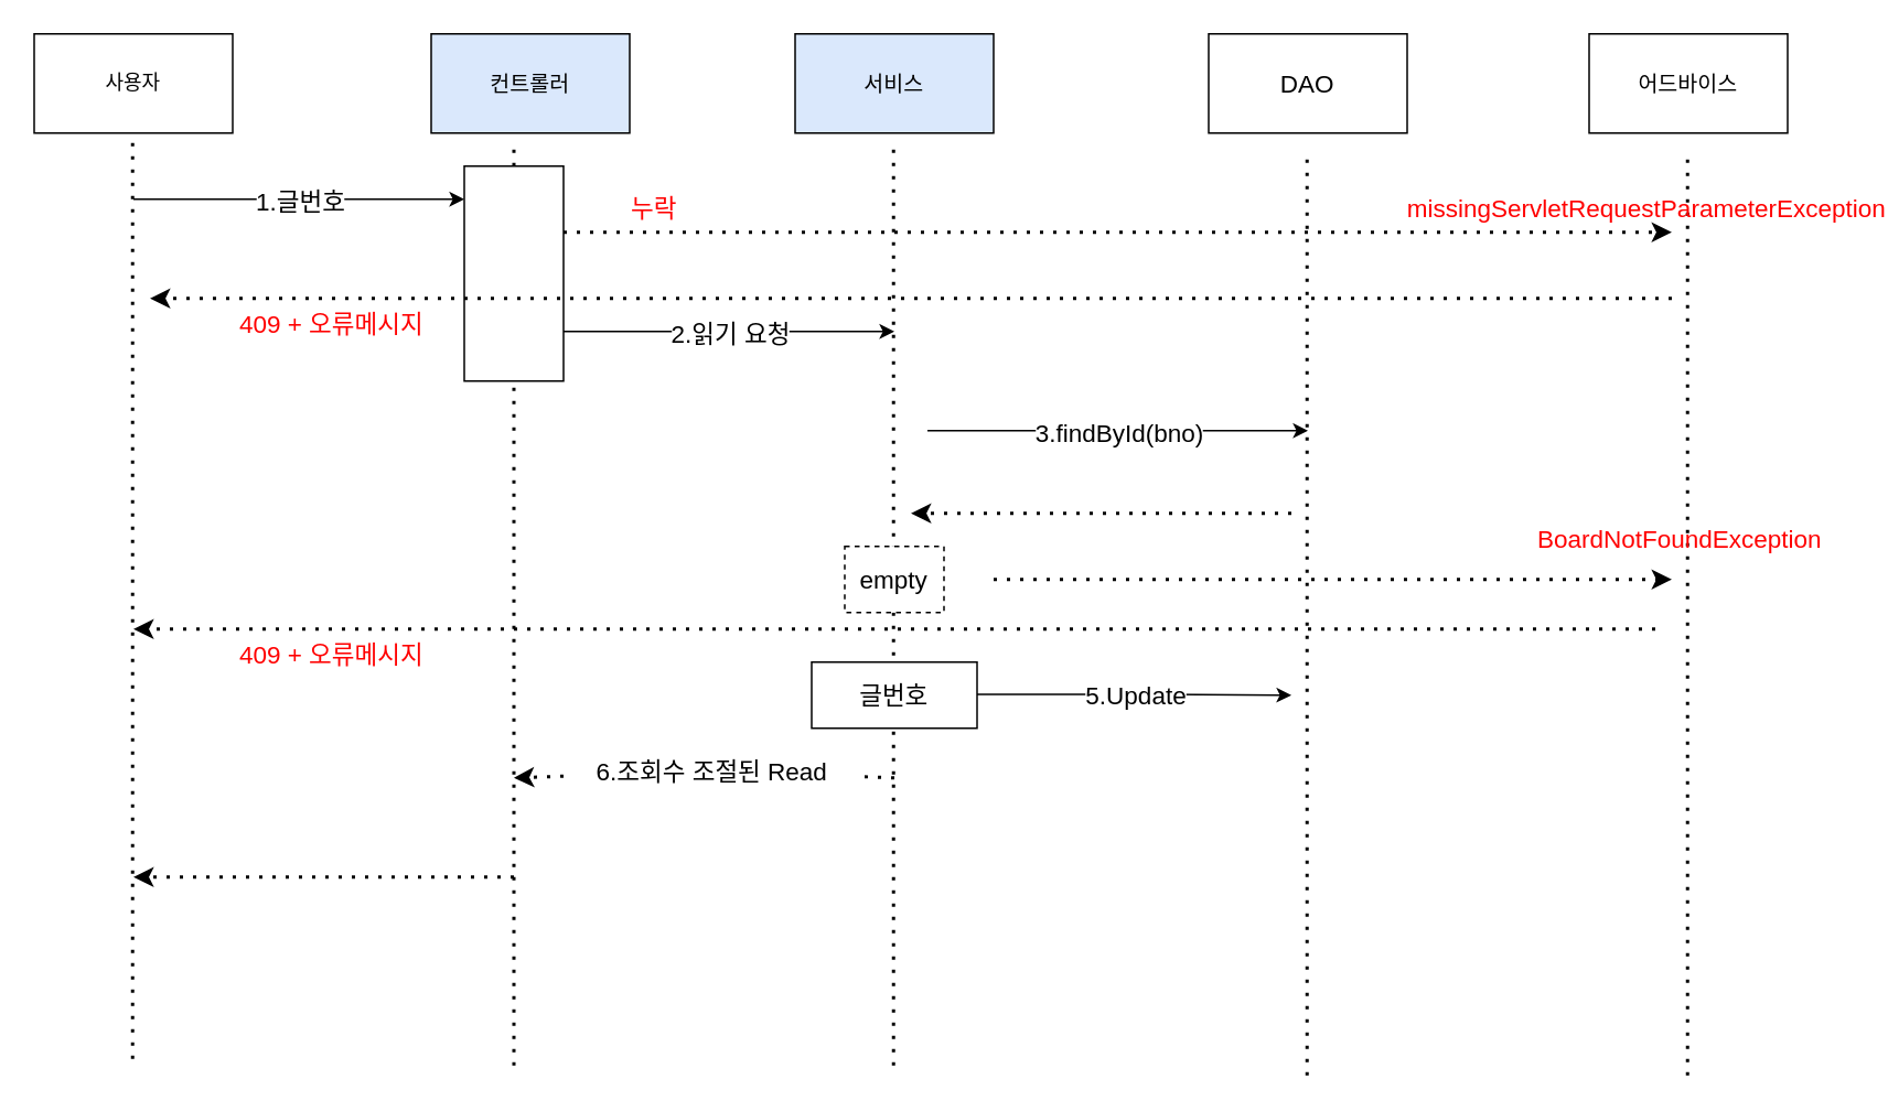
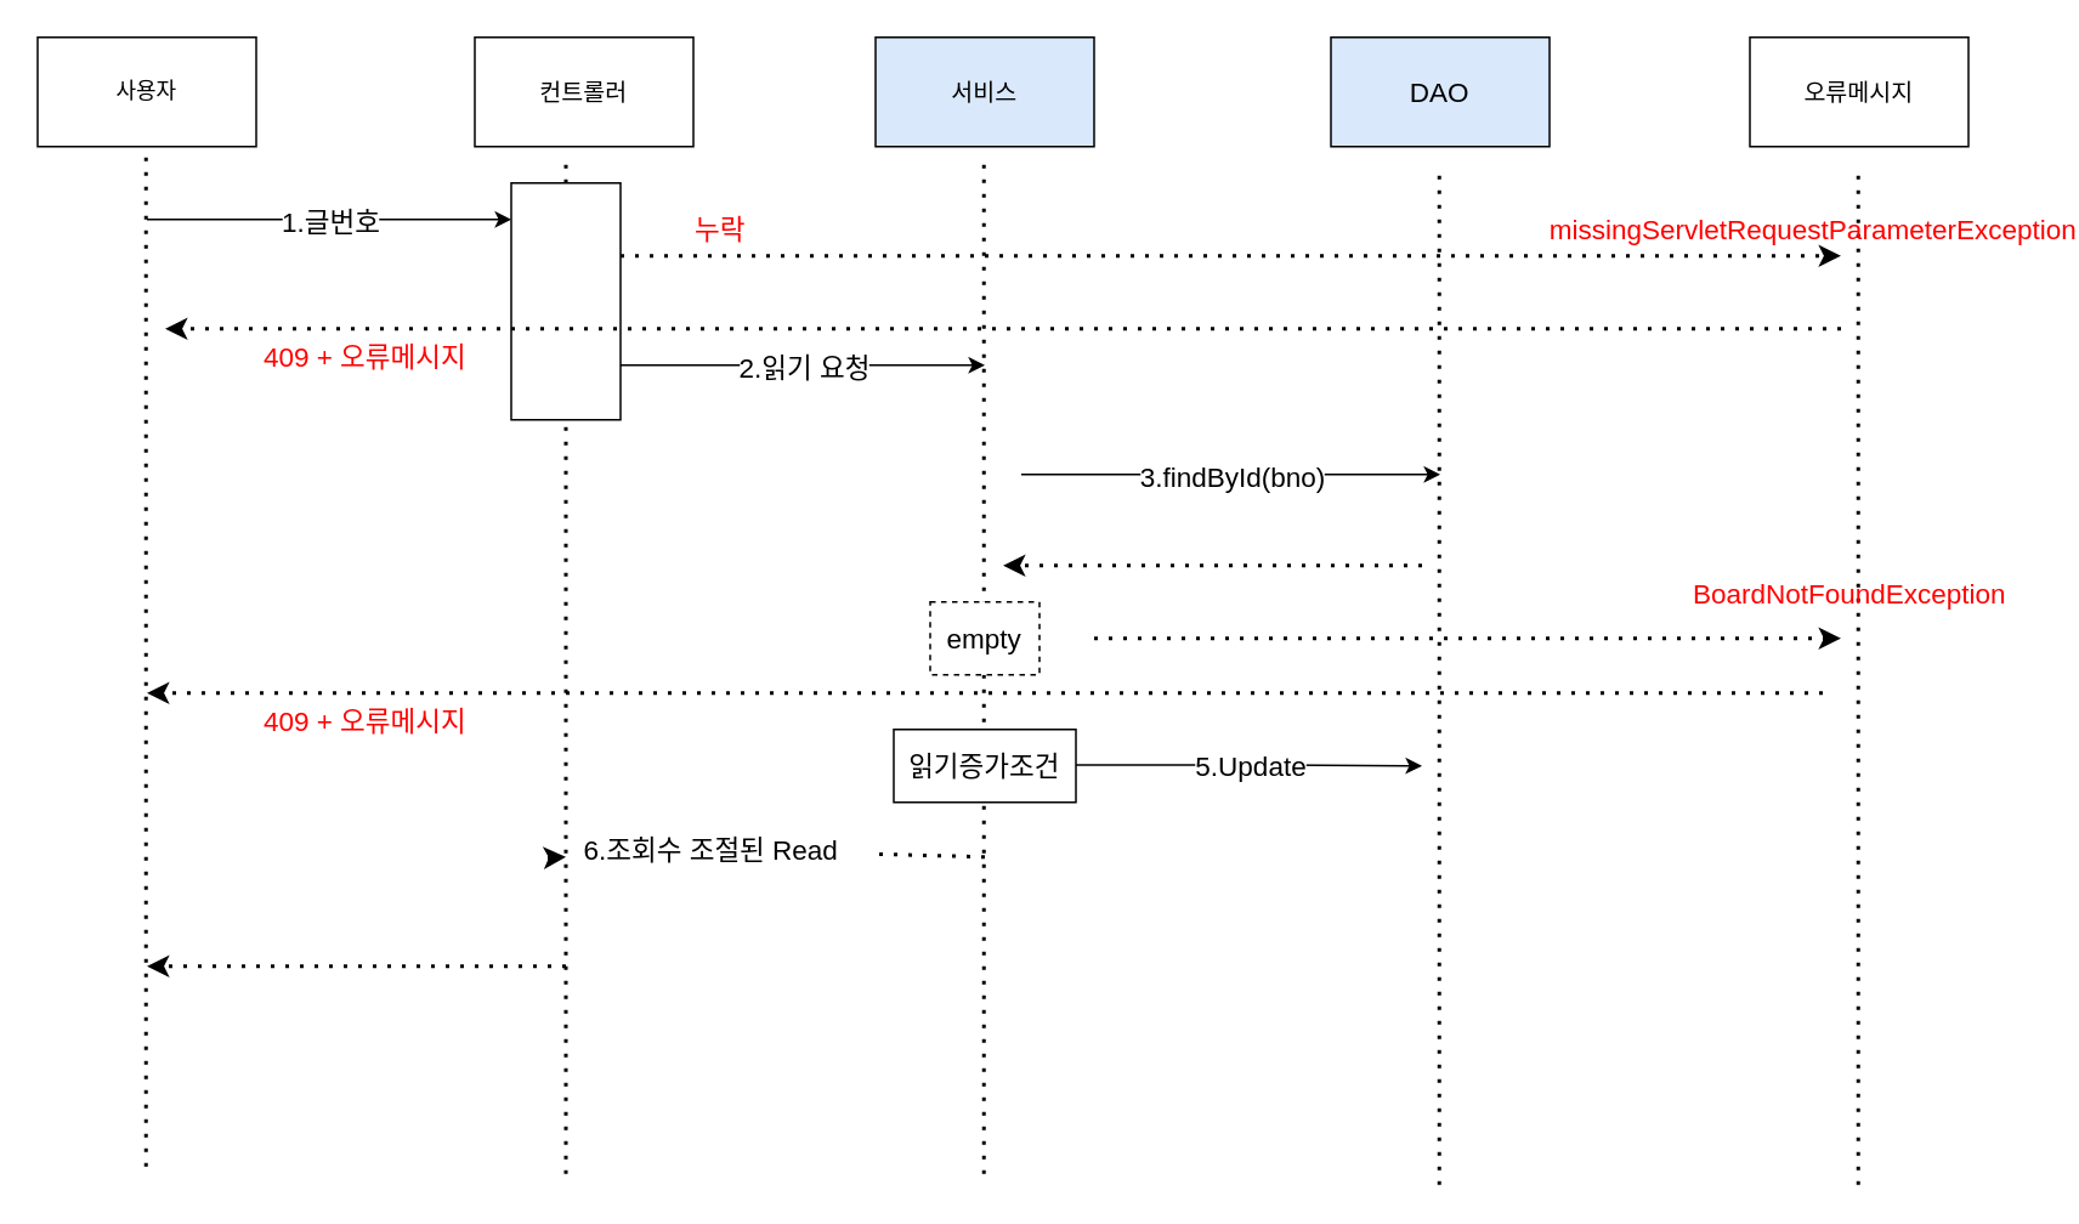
- <mxCell id="3" value="컨트롤러" style="rounded=0;whiteSpace=wrap;html=1;fontSize=13;fillColor=#dae8fc;" vertex="1" parent="1"><mxGeometry x="260" y="20" width="120" height="60" as="geometry" /></mxCell>
+ <mxCell id="3" value="컨트롤러" style="rounded=0;whiteSpace=wrap;html=1;fontSize=13;" vertex="1" parent="1"><mxGeometry x="260" y="20" width="120" height="60" as="geometry" /></mxCell>
- <mxCell id="10" value="DAO" style="rounded=0;whiteSpace=wrap;html=1;fontSize=15;" vertex="1" parent="1"><mxGeometry x="730" y="20" width="120" height="60" as="geometry" /></mxCell>
+ <mxCell id="10" value="DAO" style="rounded=0;whiteSpace=wrap;html=1;fontSize=15;fillColor=#dae8fc;" vertex="1" parent="1"><mxGeometry x="730" y="20" width="120" height="60" as="geometry" /></mxCell>
- <mxCell id="5" value="어드바이스" style="rounded=0;whiteSpace=wrap;html=1;fontSize=13;" vertex="1" parent="1"><mxGeometry x="960" y="20" width="120" height="60" as="geometry" /></mxCell>
+ <mxCell id="5" value="오류메시지" style="rounded=0;whiteSpace=wrap;html=1;fontSize=13;" vertex="1" parent="1"><mxGeometry x="960" y="20" width="120" height="60" as="geometry" /></mxCell>
- <mxCell id="30" value="글번호" style="rounded=0;whiteSpace=wrap;html=1;fontSize=15;" vertex="1" parent="1"><mxGeometry x="490" y="400" width="100" height="40" as="geometry" /></mxCell>
+ <mxCell id="30" value="읽기증가조건" style="rounded=0;whiteSpace=wrap;html=1;fontSize=15;" vertex="1" parent="1"><mxGeometry x="490" y="400" width="100" height="40" as="geometry" /></mxCell>
- <mxCell id="35" value="6.조회수 조절된 Read" style="text;html=1;strokeColor=none;fillColor=none;align=center;verticalAlign=middle;whiteSpace=wrap;rounded=0;fontSize=15;fontColor=#000000;" vertex="1" parent="1"><mxGeometry x="340" y="451" width="180" height="30" as="geometry" /></mxCell>
+ <mxCell id="35" value="6.조회수 조절된 Read" style="text;html=1;strokeColor=none;fillColor=none;align=center;verticalAlign=middle;whiteSpace=wrap;rounded=0;fontSize=15;fontColor=#000000;" vertex="1" parent="1"><mxGeometry x="300" y="451" width="180" height="30" as="geometry" /></mxCell>
